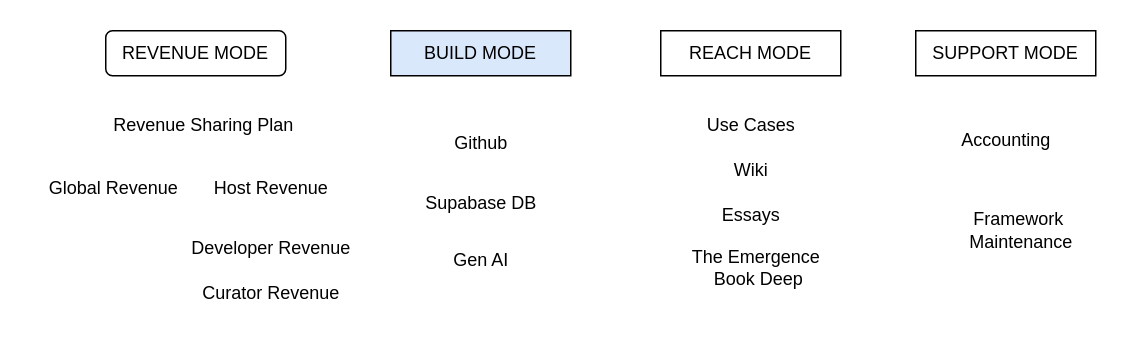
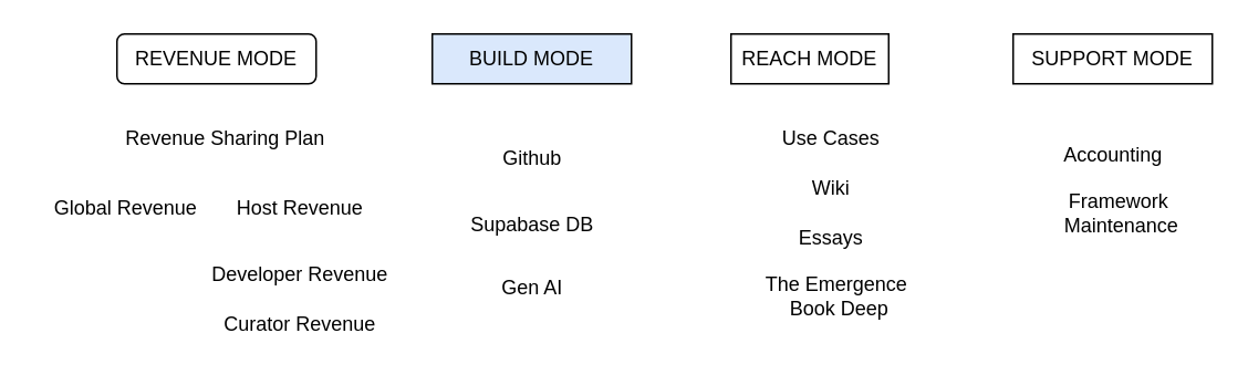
- <mxCell id="14" value="REACH MODE" style="rounded=0;whiteSpace=wrap;html=1;" parent="1" vertex="1"><mxGeometry x="440" y="20" width="120" height="30" as="geometry" /></mxCell>
+ <mxCell id="14" value="REACH MODE" style="rounded=0;whiteSpace=wrap;html=1;" parent="1" vertex="1"><mxGeometry x="440" y="20" width="95" height="30" as="geometry" /></mxCell>
- <mxCell id="19" value="Framework&amp;nbsp;&lt;div&gt;Maintenance&lt;/div&gt;" style="text;html=1;align=center;verticalAlign=middle;resizable=0;points=[];autosize=1;strokeColor=none;fillColor=none;" parent="1" vertex="1"><mxGeometry x="635" y="133" width="90" height="40" as="geometry" /></mxCell>
+ <mxCell id="19" value="Framework&amp;nbsp;&lt;div&gt;Maintenance&lt;/div&gt;" style="text;html=1;align=center;verticalAlign=middle;resizable=0;points=[];autosize=1;strokeColor=none;fillColor=none;" parent="1" vertex="1"><mxGeometry x="630" y="108" width="90" height="40" as="geometry" /></mxCell>
